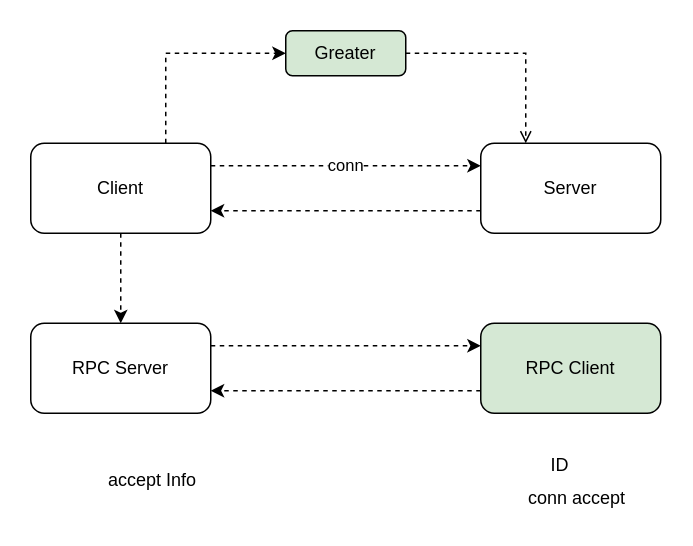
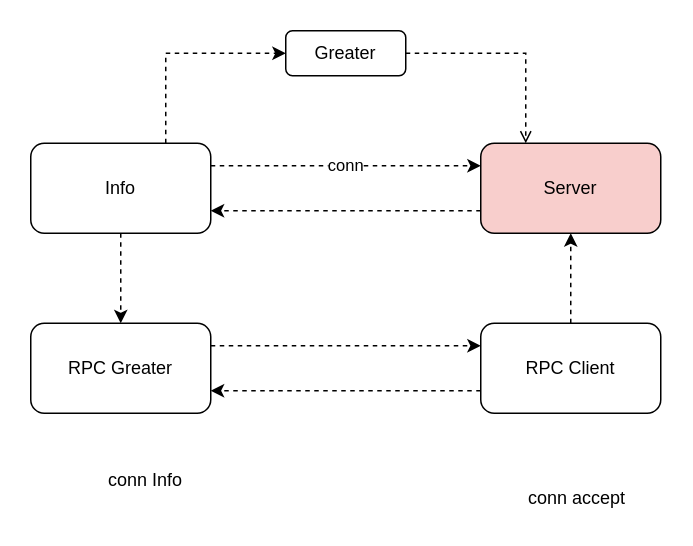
- <mxCell id="9" value="Greater" style="rounded=1;whiteSpace=wrap;html=1;fillColor=#d5e8d4;" vertex="1" parent="1"><mxGeometry x="190" y="20" width="80" height="30" as="geometry" /></mxCell>
+ <mxCell id="9" value="Greater" style="rounded=1;whiteSpace=wrap;html=1;" vertex="1" parent="1"><mxGeometry x="190" y="20" width="80" height="30" as="geometry" /></mxCell>
- <mxCell id="5" value="Client" style="rounded=1;whiteSpace=wrap;html=1;" vertex="1" parent="1"><mxGeometry x="20" y="95" width="120" height="60" as="geometry" /></mxCell>
+ <mxCell id="5" value="Info" style="rounded=1;whiteSpace=wrap;html=1;" vertex="1" parent="1"><mxGeometry x="20" y="95" width="120" height="60" as="geometry" /></mxCell>
- <mxCell id="7" value="Server" style="rounded=1;whiteSpace=wrap;html=1;" vertex="1" parent="1"><mxGeometry x="320" y="95" width="120" height="60" as="geometry" /></mxCell>
+ <mxCell id="7" value="Server" style="rounded=1;whiteSpace=wrap;html=1;fillColor=#f8cecc;" vertex="1" parent="1"><mxGeometry x="320" y="95" width="120" height="60" as="geometry" /></mxCell>
+ <mxCell id="13" style="edgeStyle=orthogonalEdgeStyle;rounded=0;orthogonalLoop=1;jettySize=auto;html=1;exitX=0.5;exitY=0;exitDx=0;exitDy=0;entryX=0.5;entryY=1;entryDx=0;entryDy=0;dashed=1;" edge="1" parent="1" source="14" target="7"><mxGeometry relative="1" as="geometry" /></mxCell>
- <mxCell id="11" value="RPC Server" style="rounded=1;whiteSpace=wrap;html=1;" vertex="1" parent="1"><mxGeometry x="20" y="215" width="120" height="60" as="geometry" /></mxCell>
+ <mxCell id="11" value="RPC Greater" style="rounded=1;whiteSpace=wrap;html=1;" vertex="1" parent="1"><mxGeometry x="20" y="215" width="120" height="60" as="geometry" /></mxCell>
- <mxCell id="14" value="RPC Client" style="rounded=1;whiteSpace=wrap;html=1;fillColor=#d5e8d4;" vertex="1" parent="1"><mxGeometry x="320" y="215" width="120" height="60" as="geometry" /></mxCell>
+ <mxCell id="14" value="RPC Client" style="rounded=1;whiteSpace=wrap;html=1;" vertex="1" parent="1"><mxGeometry x="320" y="215" width="120" height="60" as="geometry" /></mxCell>
- <mxCell id="16" value="ID" style="text;html=1;resizable=0;points=[];autosize=1;align=left;verticalAlign=top;spacingTop=-4;" vertex="1" parent="1"><mxGeometry x="365" y="300" width="30" height="20" as="geometry" /></mxCell>
- <mxCell id="15" value="accept Info" style="text;html=1;resizable=0;points=[];autosize=1;align=left;verticalAlign=top;spacingTop=-4;" vertex="1" parent="1"><mxGeometry x="70" y="310" width="70" height="20" as="geometry" /></mxCell>
+ <mxCell id="15" value="conn Info" style="text;html=1;resizable=0;points=[];autosize=1;align=left;verticalAlign=top;spacingTop=-4;" vertex="1" parent="1"><mxGeometry x="70" y="310" width="70" height="20" as="geometry" /></mxCell>
